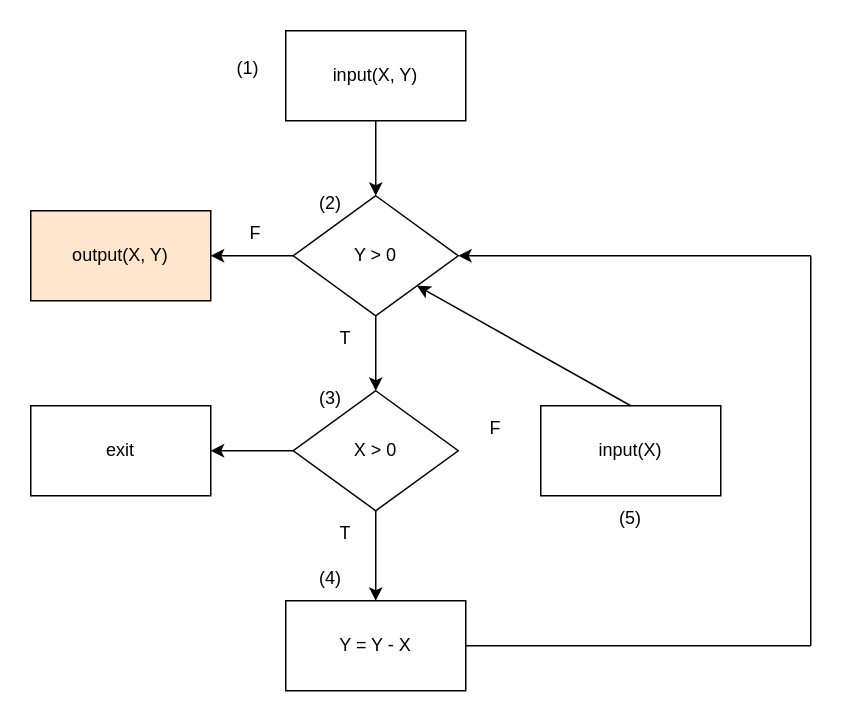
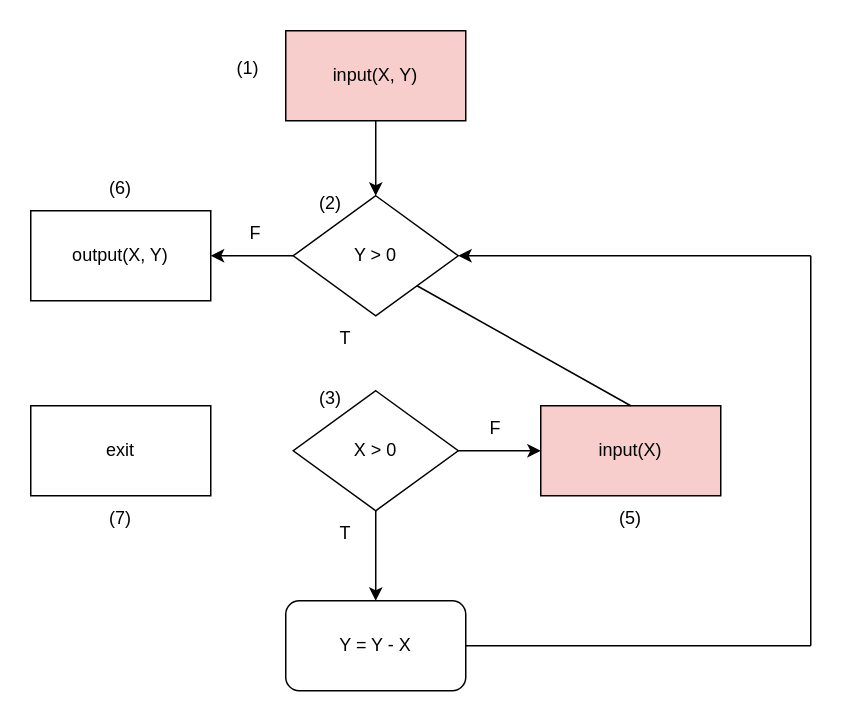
- <mxCell id="3" value="input(X, Y)" style="rounded=0;whiteSpace=wrap;html=1;" vertex="1" parent="1"><mxGeometry x="190" y="20" width="120" height="60" as="geometry" /></mxCell>
+ <mxCell id="3" value="input(X, Y)" style="rounded=0;whiteSpace=wrap;html=1;fillColor=#f8cecc;" vertex="1" parent="1"><mxGeometry x="190" y="20" width="120" height="60" as="geometry" /></mxCell>
+ <mxCell id="23" value="(6)" style="text;html=1;align=center;verticalAlign=middle;whiteSpace=wrap;rounded=0;" vertex="1" parent="1"><mxGeometry x="50" y="110" width="60" height="30" as="geometry" /></mxCell>
- <mxCell id="16" value="output(X, Y)" style="rounded=0;whiteSpace=wrap;html=1;fillColor=#ffe6cc;" vertex="1" parent="1"><mxGeometry x="20" y="140" width="120" height="60" as="geometry" /></mxCell>
+ <mxCell id="16" value="output(X, Y)" style="rounded=0;whiteSpace=wrap;html=1;" vertex="1" parent="1"><mxGeometry x="20" y="140" width="120" height="60" as="geometry" /></mxCell>
- <mxCell id="12" value="" style="endArrow=classic;html=1;rounded=0;exitX=0.5;exitY=0;exitDx=0;exitDy=0;entryX=1;entryY=1;entryDx=0;entryDy=0;" edge="1" parent="1" source="11" target="7"><mxGeometry width="50" height="50" relative="1" as="geometry"><mxPoint x="270" y="340" as="sourcePoint" /><mxPoint x="320" y="290" as="targetPoint" /></mxGeometry></mxCell>
+ <mxCell id="12" value="" style="endArrow=none;html=1;rounded=0;exitX=0.5;exitY=0;exitDx=0;exitDy=0;entryX=1;entryY=1;entryDx=0;entryDy=0;" edge="1" parent="1" source="11" target="7"><mxGeometry width="50" height="50" relative="1" as="geometry"><mxPoint x="270" y="340" as="sourcePoint" /><mxPoint x="320" y="290" as="targetPoint" /></mxGeometry></mxCell>
- <mxCell id="5" value="" style="edgeStyle=orthogonalEdgeStyle;rounded=0;orthogonalLoop=1;jettySize=auto;html=1;" edge="1" parent="1" source="7" target="10"><mxGeometry relative="1" as="geometry" /></mxCell>
- <mxCell id="8" value="" style="edgeStyle=orthogonalEdgeStyle;rounded=0;orthogonalLoop=1;jettySize=auto;html=1;" edge="1" parent="1" source="10" target="17"><mxGeometry relative="1" as="geometry" /></mxCell>
+ <mxCell id="8" value="" style="edgeStyle=orthogonalEdgeStyle;rounded=0;orthogonalLoop=1;jettySize=auto;html=1;" edge="1" parent="1" source="10" target="11"><mxGeometry relative="1" as="geometry" /></mxCell>
- <mxCell id="11" value="input(X)" style="rounded=0;whiteSpace=wrap;html=1;" vertex="1" parent="1"><mxGeometry x="360" y="270" width="120" height="60" as="geometry" /></mxCell>
+ <mxCell id="11" value="input(X)" style="rounded=0;whiteSpace=wrap;html=1;fillColor=#f8cecc;" vertex="1" parent="1"><mxGeometry x="360" y="270" width="120" height="60" as="geometry" /></mxCell>
+ <mxCell id="24" value="(7)" style="text;html=1;align=center;verticalAlign=middle;whiteSpace=wrap;rounded=0;" vertex="1" parent="1"><mxGeometry x="50" y="330" width="60" height="30" as="geometry" /></mxCell>
- <mxCell id="21" value="(4)" style="text;html=1;align=center;verticalAlign=middle;whiteSpace=wrap;rounded=0;" vertex="1" parent="1"><mxGeometry x="190" y="370" width="60" height="30" as="geometry" /></mxCell>
- <mxCell id="4" value="Y = Y - X" style="rounded=0;whiteSpace=wrap;html=1;" vertex="1" parent="1"><mxGeometry x="190" y="400" width="120" height="60" as="geometry" /></mxCell>
+ <mxCell id="4" value="Y = Y - X" style="whiteSpace=wrap;html=1;rounded=1;" vertex="1" parent="1"><mxGeometry x="190" y="400" width="120" height="60" as="geometry" /></mxCell>
